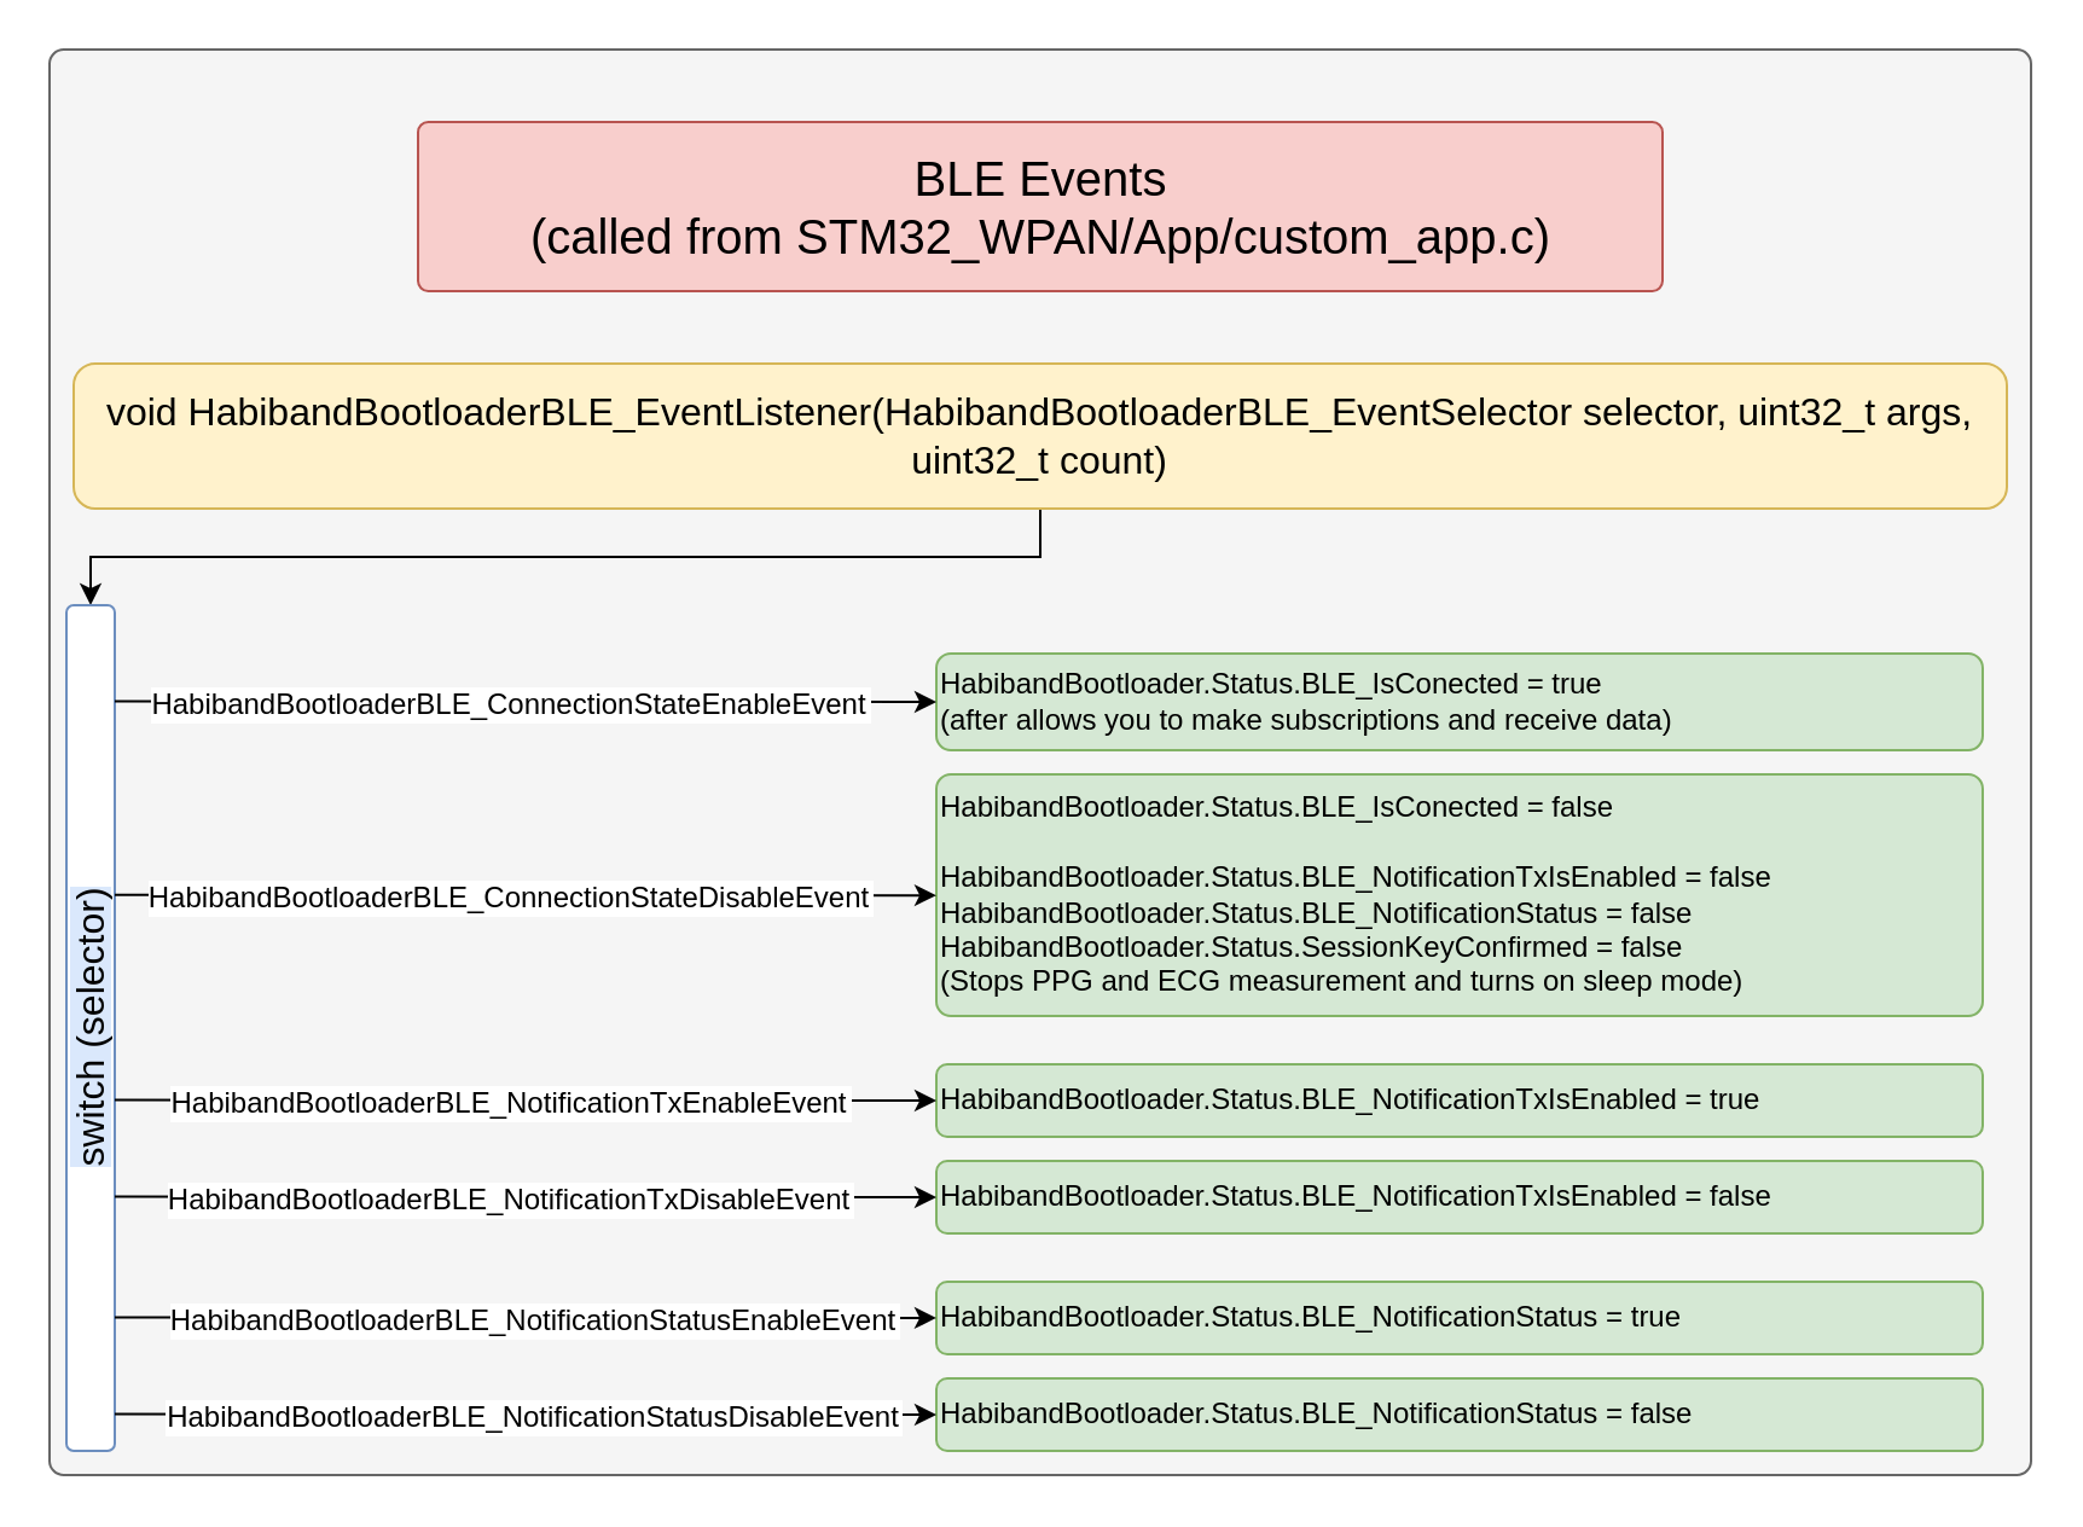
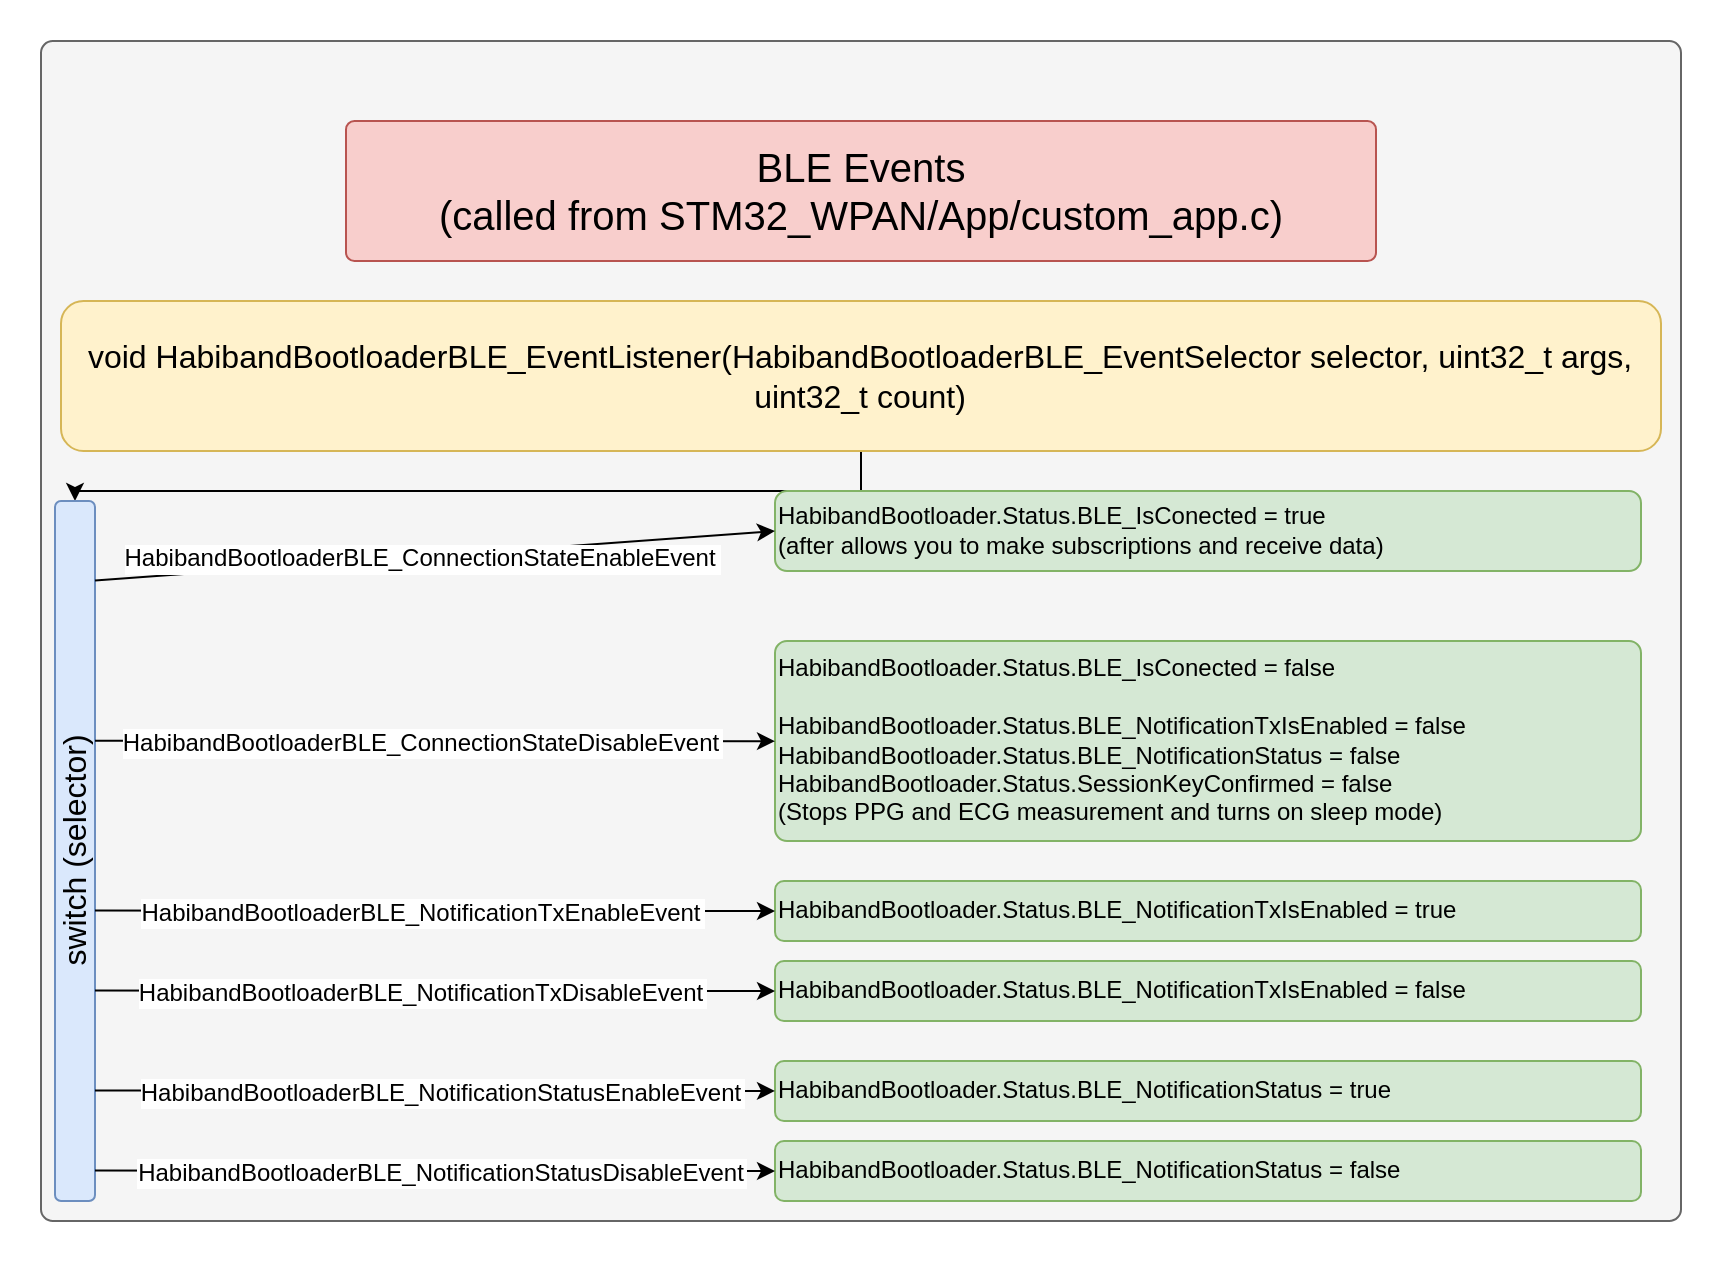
- <mxCell id="3" value="BLE Events&#10;(called from STM32_WPAN/App/custom_app.c)" style="rounded=1;whiteSpace=wrap;arcSize=6;fillColor=#f8cecc;strokeColor=#b85450;fontSize=20;" parent="1" vertex="1"><mxGeometry x="172.5" y="50" width="515" height="70" as="geometry" /></mxCell>
+ <mxCell id="3" value="BLE Events&#10;(called from STM32_WPAN/App/custom_app.c)" style="rounded=1;whiteSpace=wrap;arcSize=6;fillColor=#f8cecc;strokeColor=#b85450;fontSize=20;" parent="1" vertex="1"><mxGeometry x="172.5" y="60" width="515" height="70" as="geometry" /></mxCell>
- <mxCell id="5" value="void HabibandBootloaderBLE_EventListener(HabibandBootloaderBLE_EventSelector selector, uint32_t args, uint32_t count)" style="rounded=1;whiteSpace=wrap;fillColor=#fff2cc;strokeColor=#d6b656;fontSize=16;" parent="1" vertex="1"><mxGeometry x="30" y="150" width="800" height="60" as="geometry" /></mxCell>
+ <mxCell id="5" value="void HabibandBootloaderBLE_EventListener(HabibandBootloaderBLE_EventSelector selector, uint32_t args, uint32_t count)" style="rounded=1;whiteSpace=wrap;fillColor=#fff2cc;strokeColor=#d6b656;fontSize=16;" parent="1" vertex="1"><mxGeometry x="30" y="150" width="800" height="75" as="geometry" /></mxCell>
- <mxCell id="6" value="HabibandBootloader.Status.BLE_IsConected = true&#10;(after allows you to make subscriptions and receive data)" style="rounded=1;whiteSpace=wrap;fillColor=#d5e8d4;strokeColor=#82b366;align=left;" parent="1" vertex="1"><mxGeometry x="387" y="270" width="433" height="40" as="geometry" /></mxCell>
+ <mxCell id="6" value="HabibandBootloader.Status.BLE_IsConected = true&#10;(after allows you to make subscriptions and receive data)" style="rounded=1;whiteSpace=wrap;fillColor=#d5e8d4;strokeColor=#82b366;align=left;" parent="1" vertex="1"><mxGeometry x="387" y="245" width="433" height="40" as="geometry" /></mxCell>
- <mxCell id="9" value="&lt;span style=&quot;background-color: rgb(218 , 232 , 252)&quot;&gt;switch (selector)&lt;/span&gt;" style="rounded=1;whiteSpace=wrap;html=1;fontSize=16;align=center;fillColor=#ffffff;strokeColor=#6c8ebf;horizontal=0;" parent="1" vertex="1"><mxGeometry x="27" y="250" width="20" height="350" as="geometry" /></mxCell>
+ <mxCell id="9" value="&lt;span style=&quot;background-color: rgb(218 , 232 , 252)&quot;&gt;switch (selector)&lt;/span&gt;" style="rounded=1;whiteSpace=wrap;html=1;fontSize=16;align=center;fillColor=#dae8fc;strokeColor=#6c8ebf;horizontal=0;" parent="1" vertex="1"><mxGeometry x="27" y="250" width="20" height="350" as="geometry" /></mxCell>
